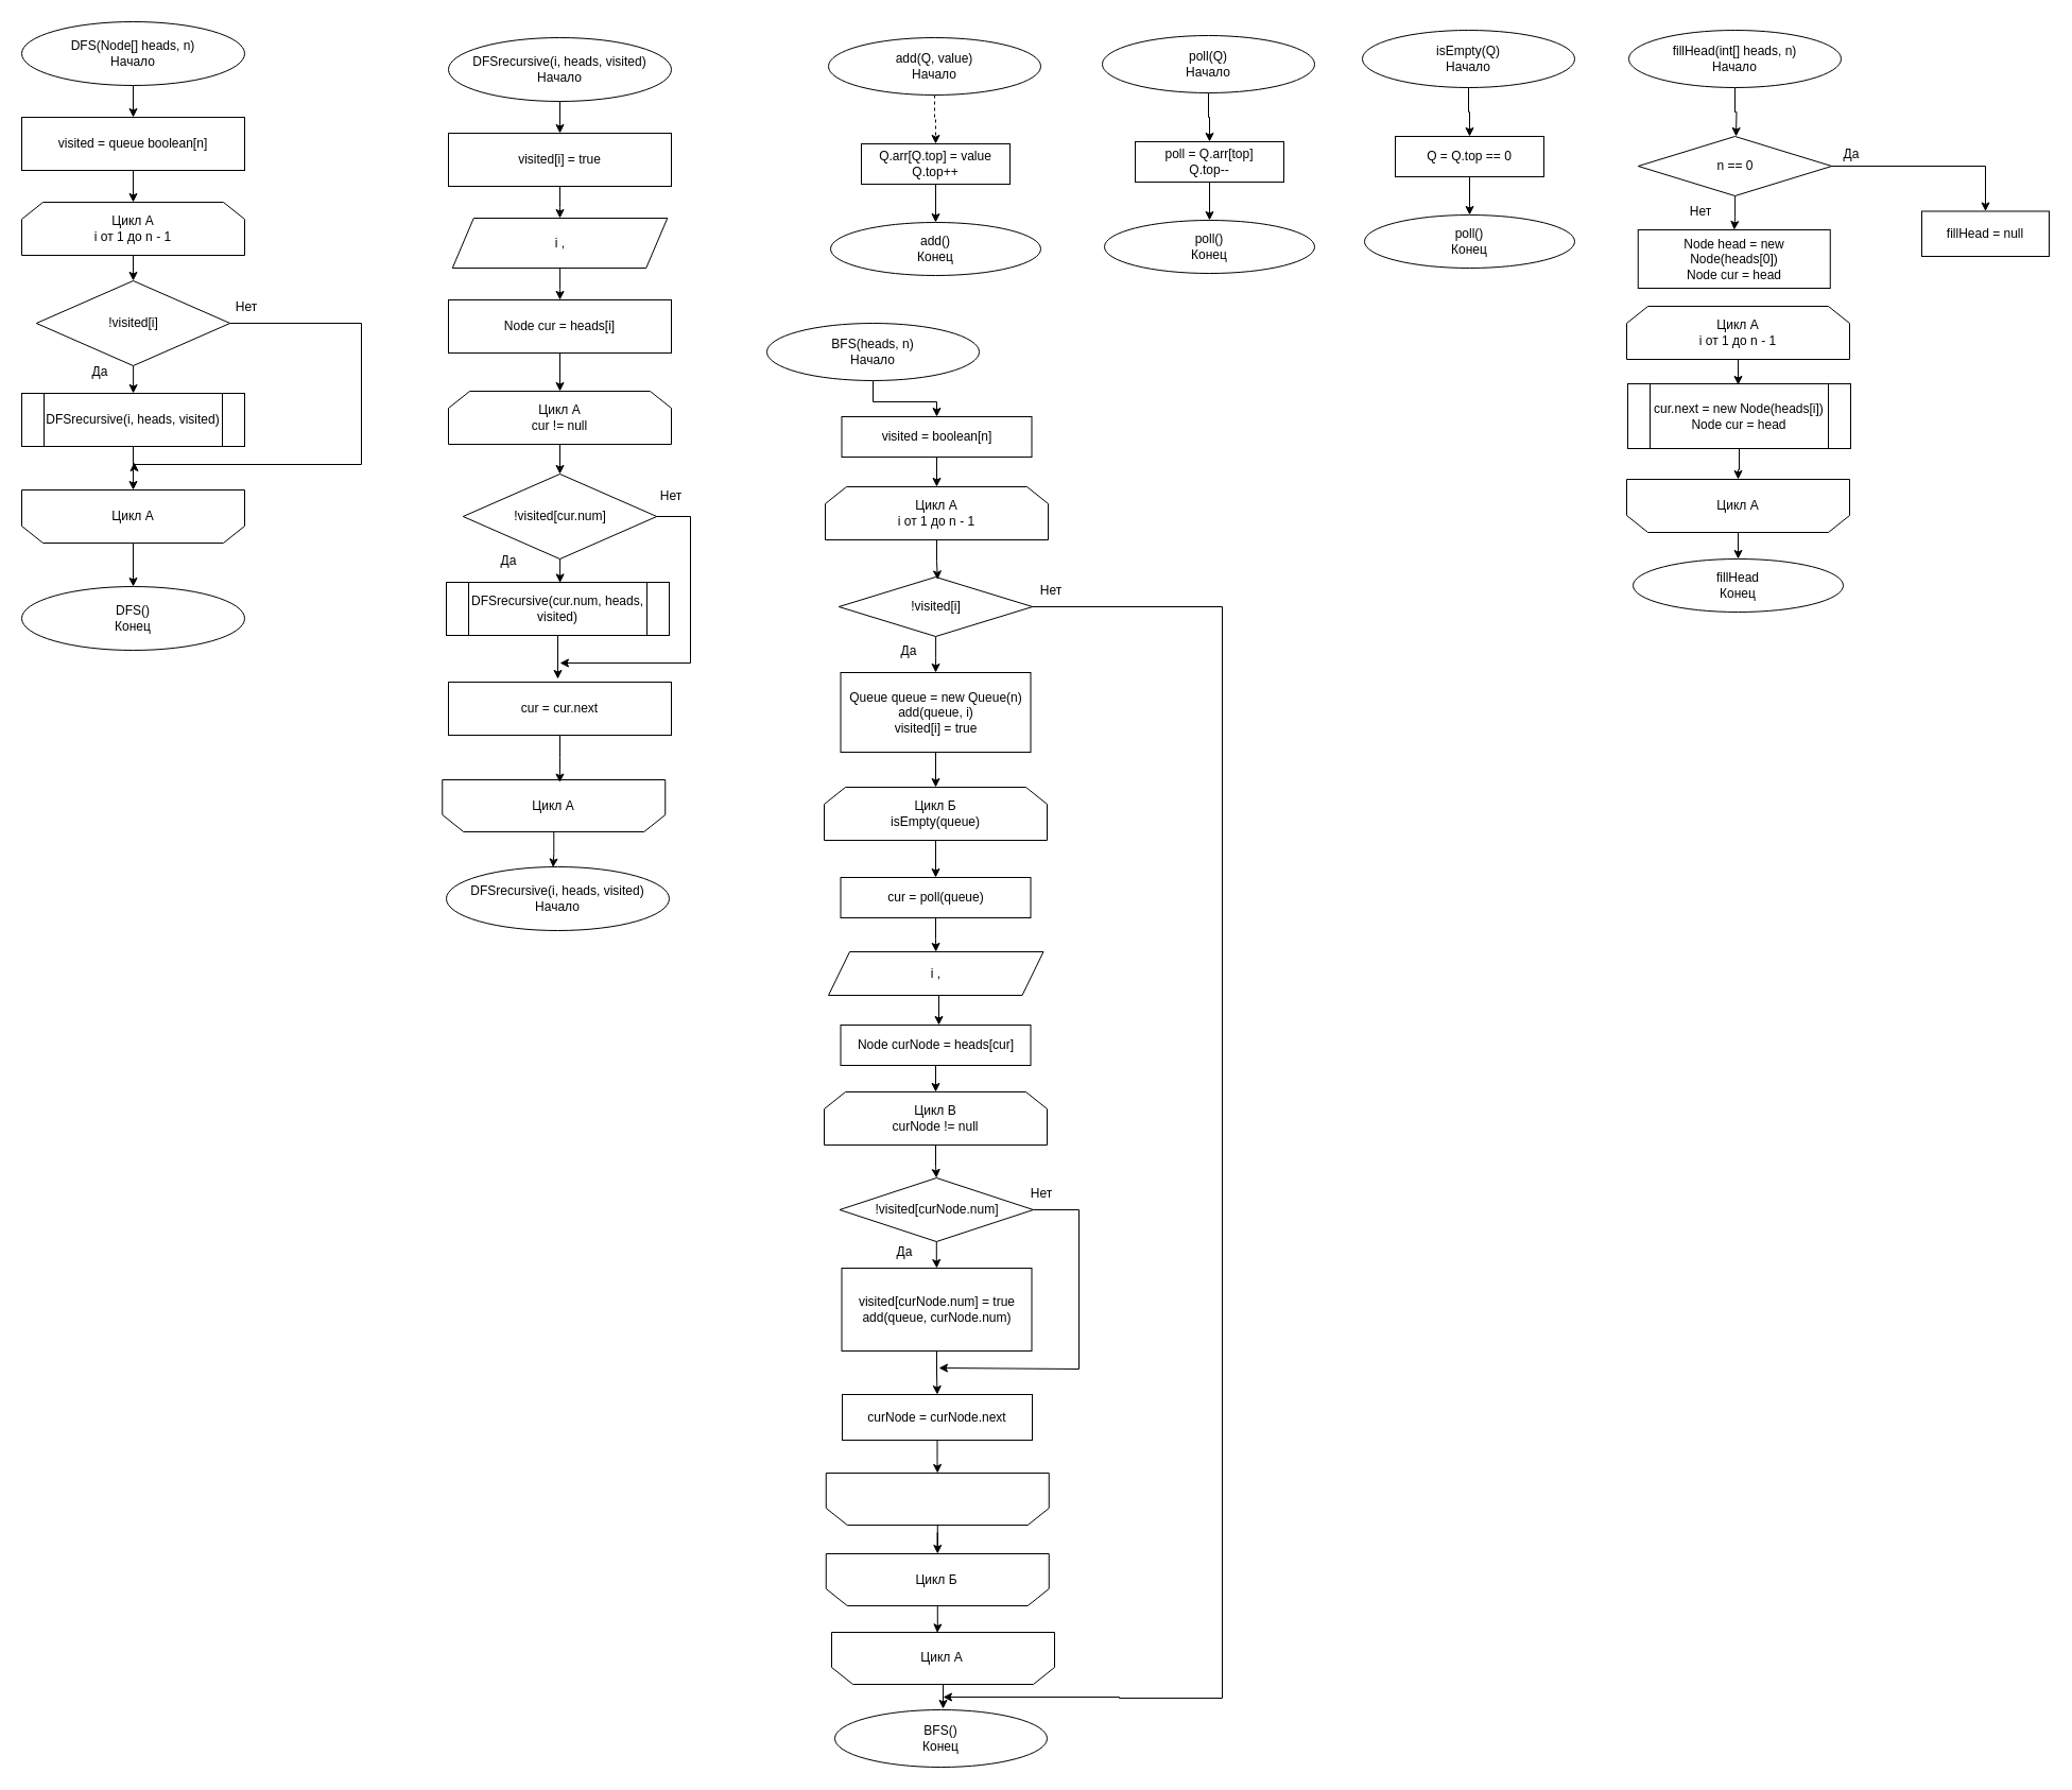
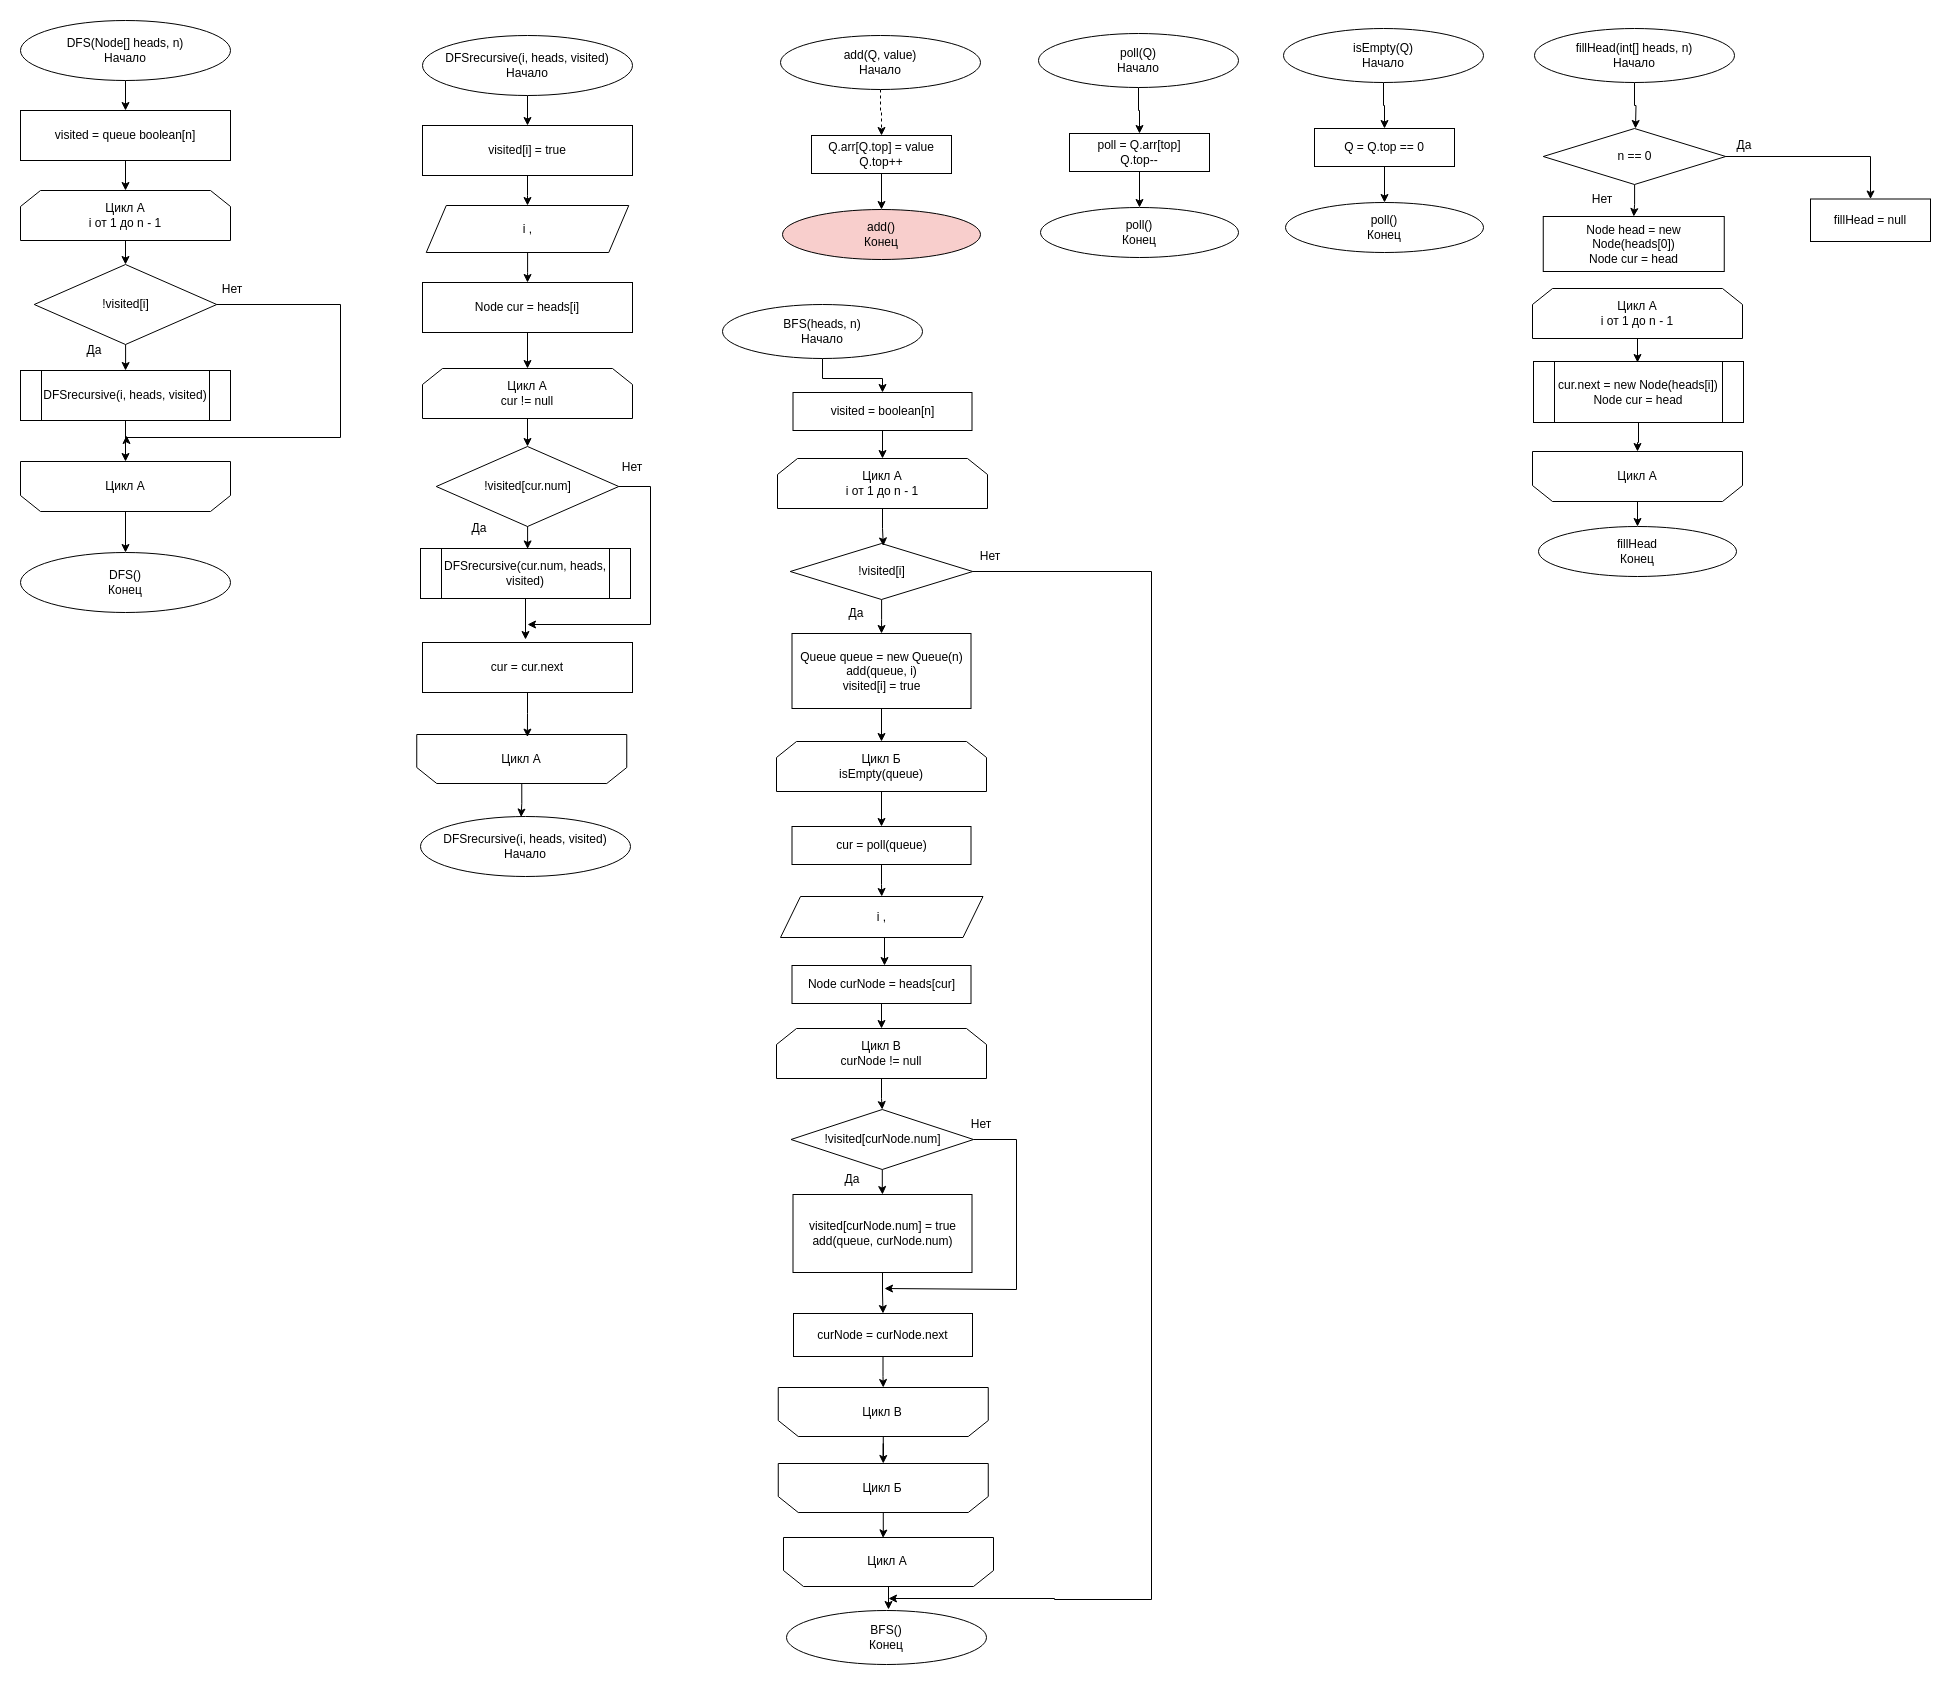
- <mxCell id="46" value="add() &lt;br&gt;&lt;div&gt;Конец&lt;br&gt;&lt;/div&gt;" style="ellipse;whiteSpace=wrap;html=1;" vertex="1" parent="1"><mxGeometry x="782" y="209" width="198" height="50" as="geometry" /></mxCell>
+ <mxCell id="46" value="add() &lt;br&gt;&lt;div&gt;Конец&lt;br&gt;&lt;/div&gt;" style="ellipse;whiteSpace=wrap;html=1;fillColor=#f8cecc;" vertex="1" parent="1"><mxGeometry x="782" y="209" width="198" height="50" as="geometry" /></mxCell>
+ <mxCell id="90" value="Цикл В" style="text;html=1;strokeColor=none;fillColor=none;align=center;verticalAlign=middle;whiteSpace=wrap;rounded=0;" vertex="1" parent="1"><mxGeometry x="851.75" y="1396.5" width="60" height="30" as="geometry" /></mxCell>
